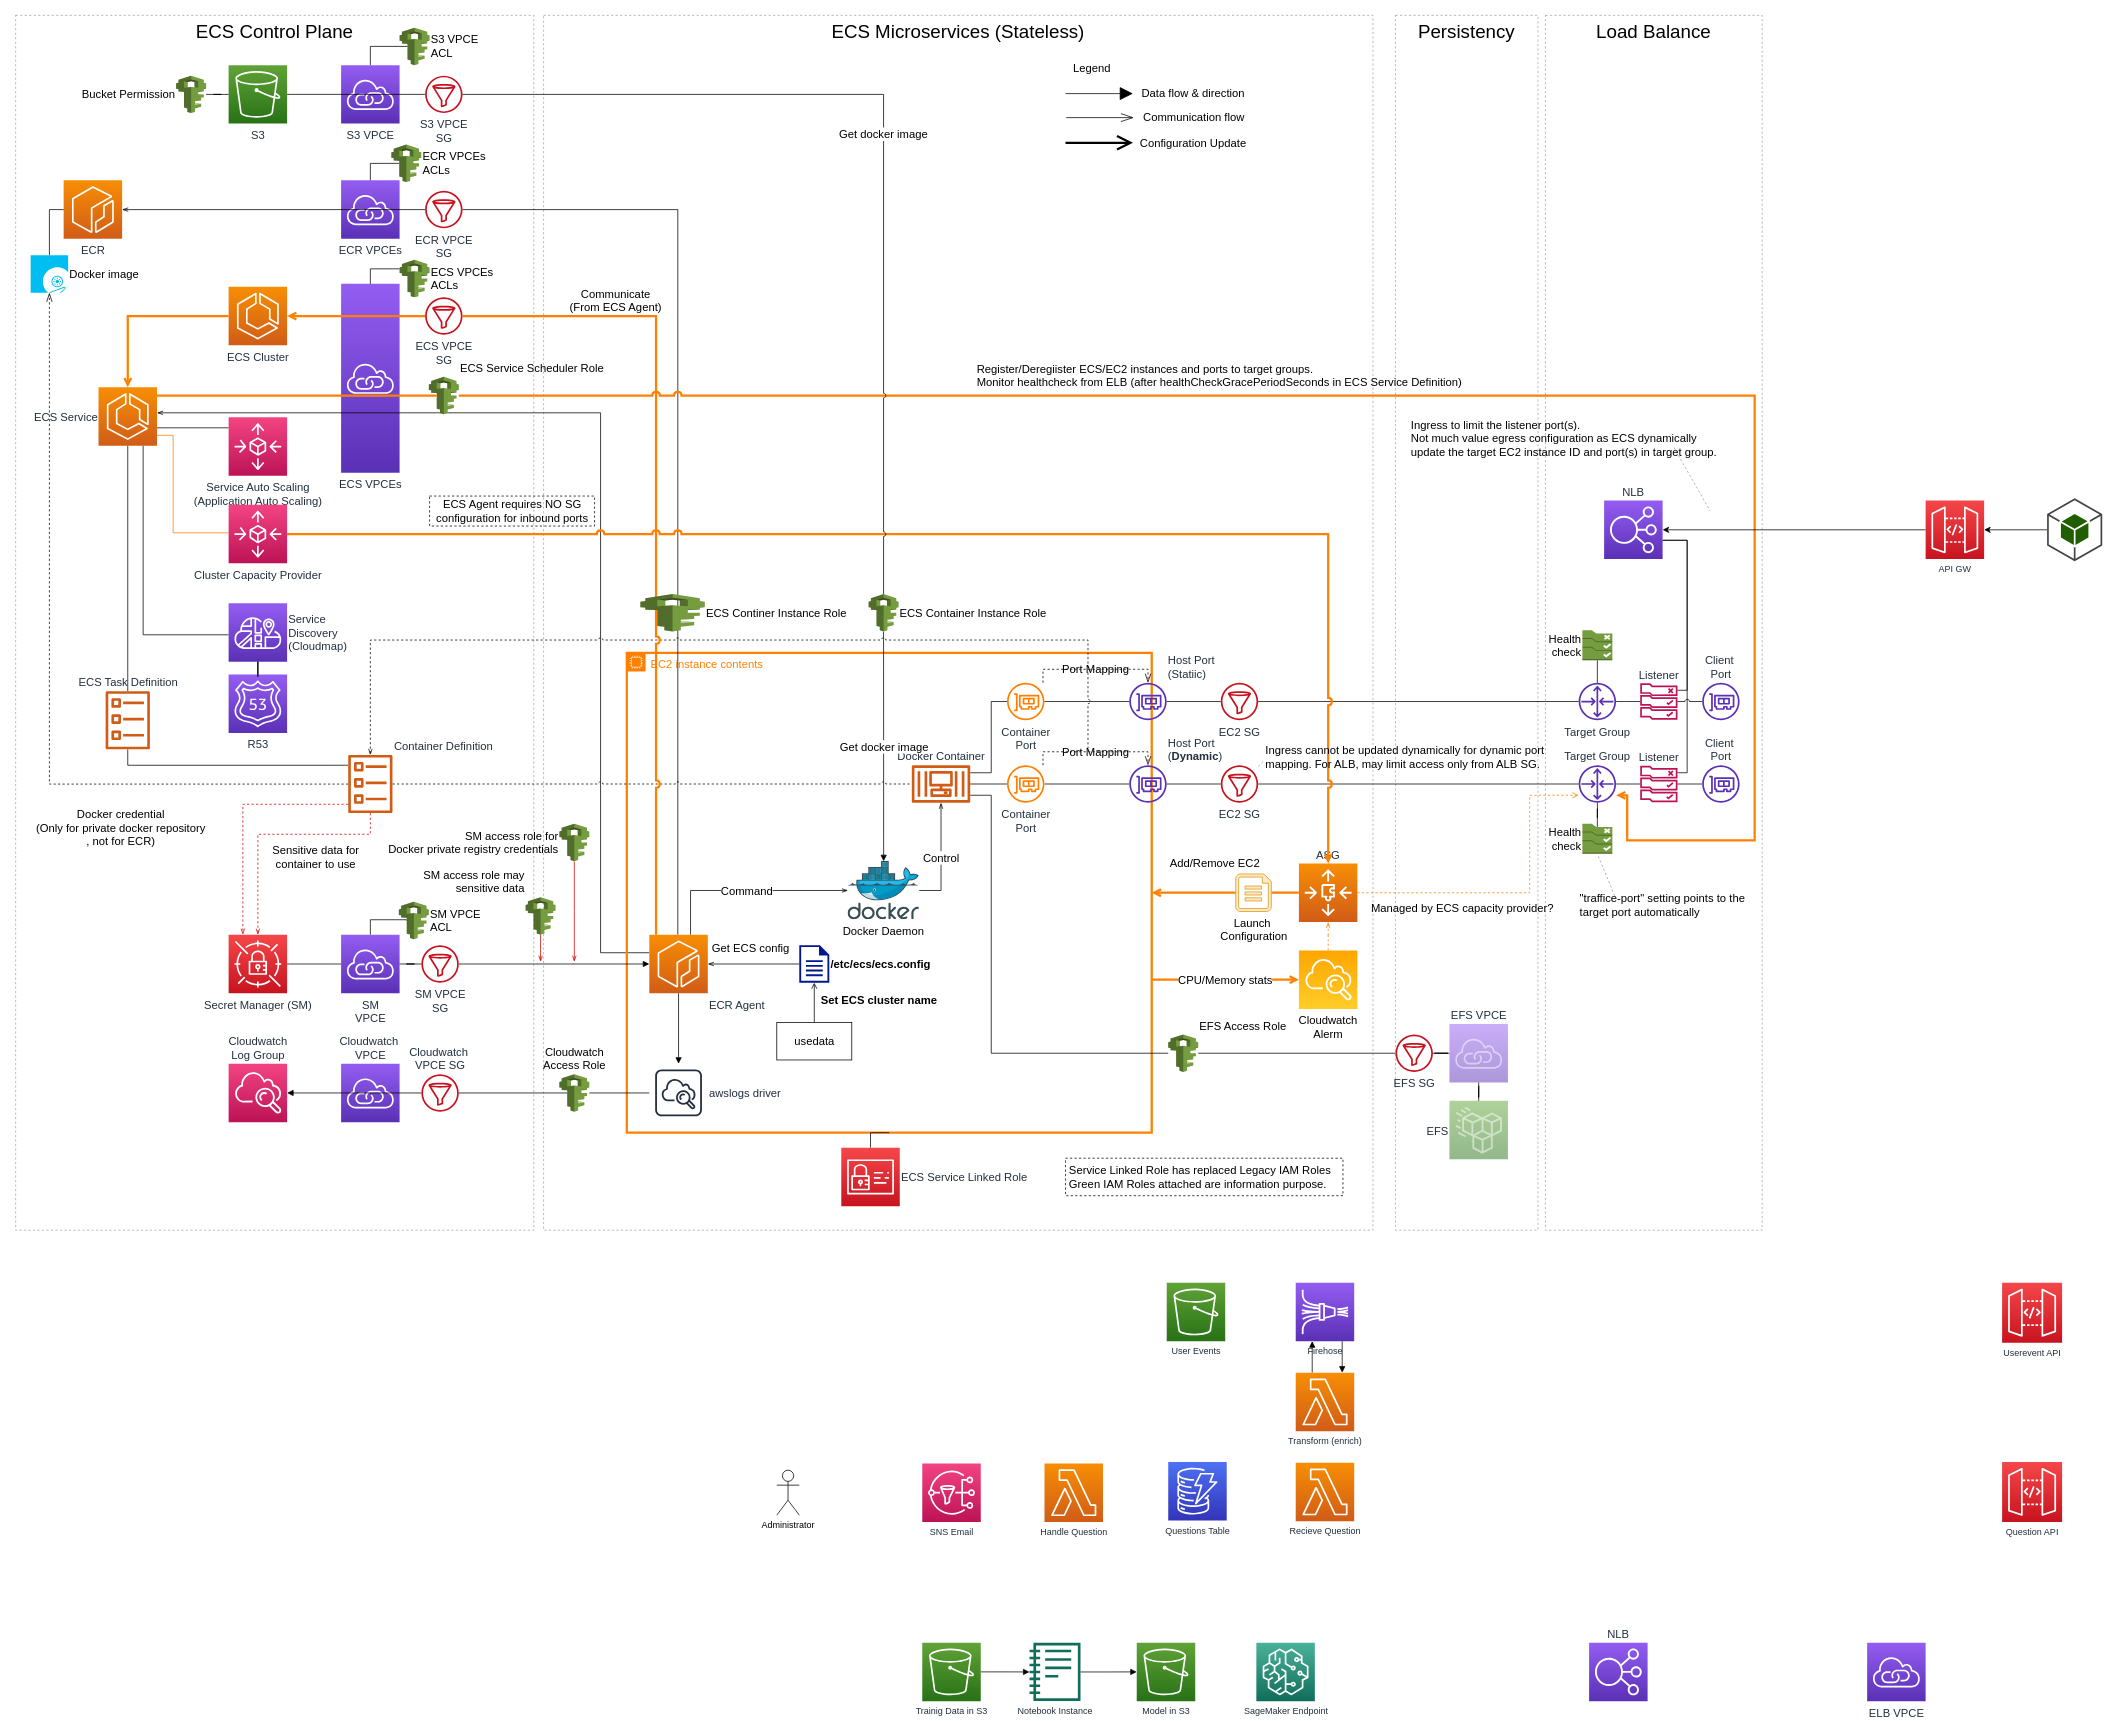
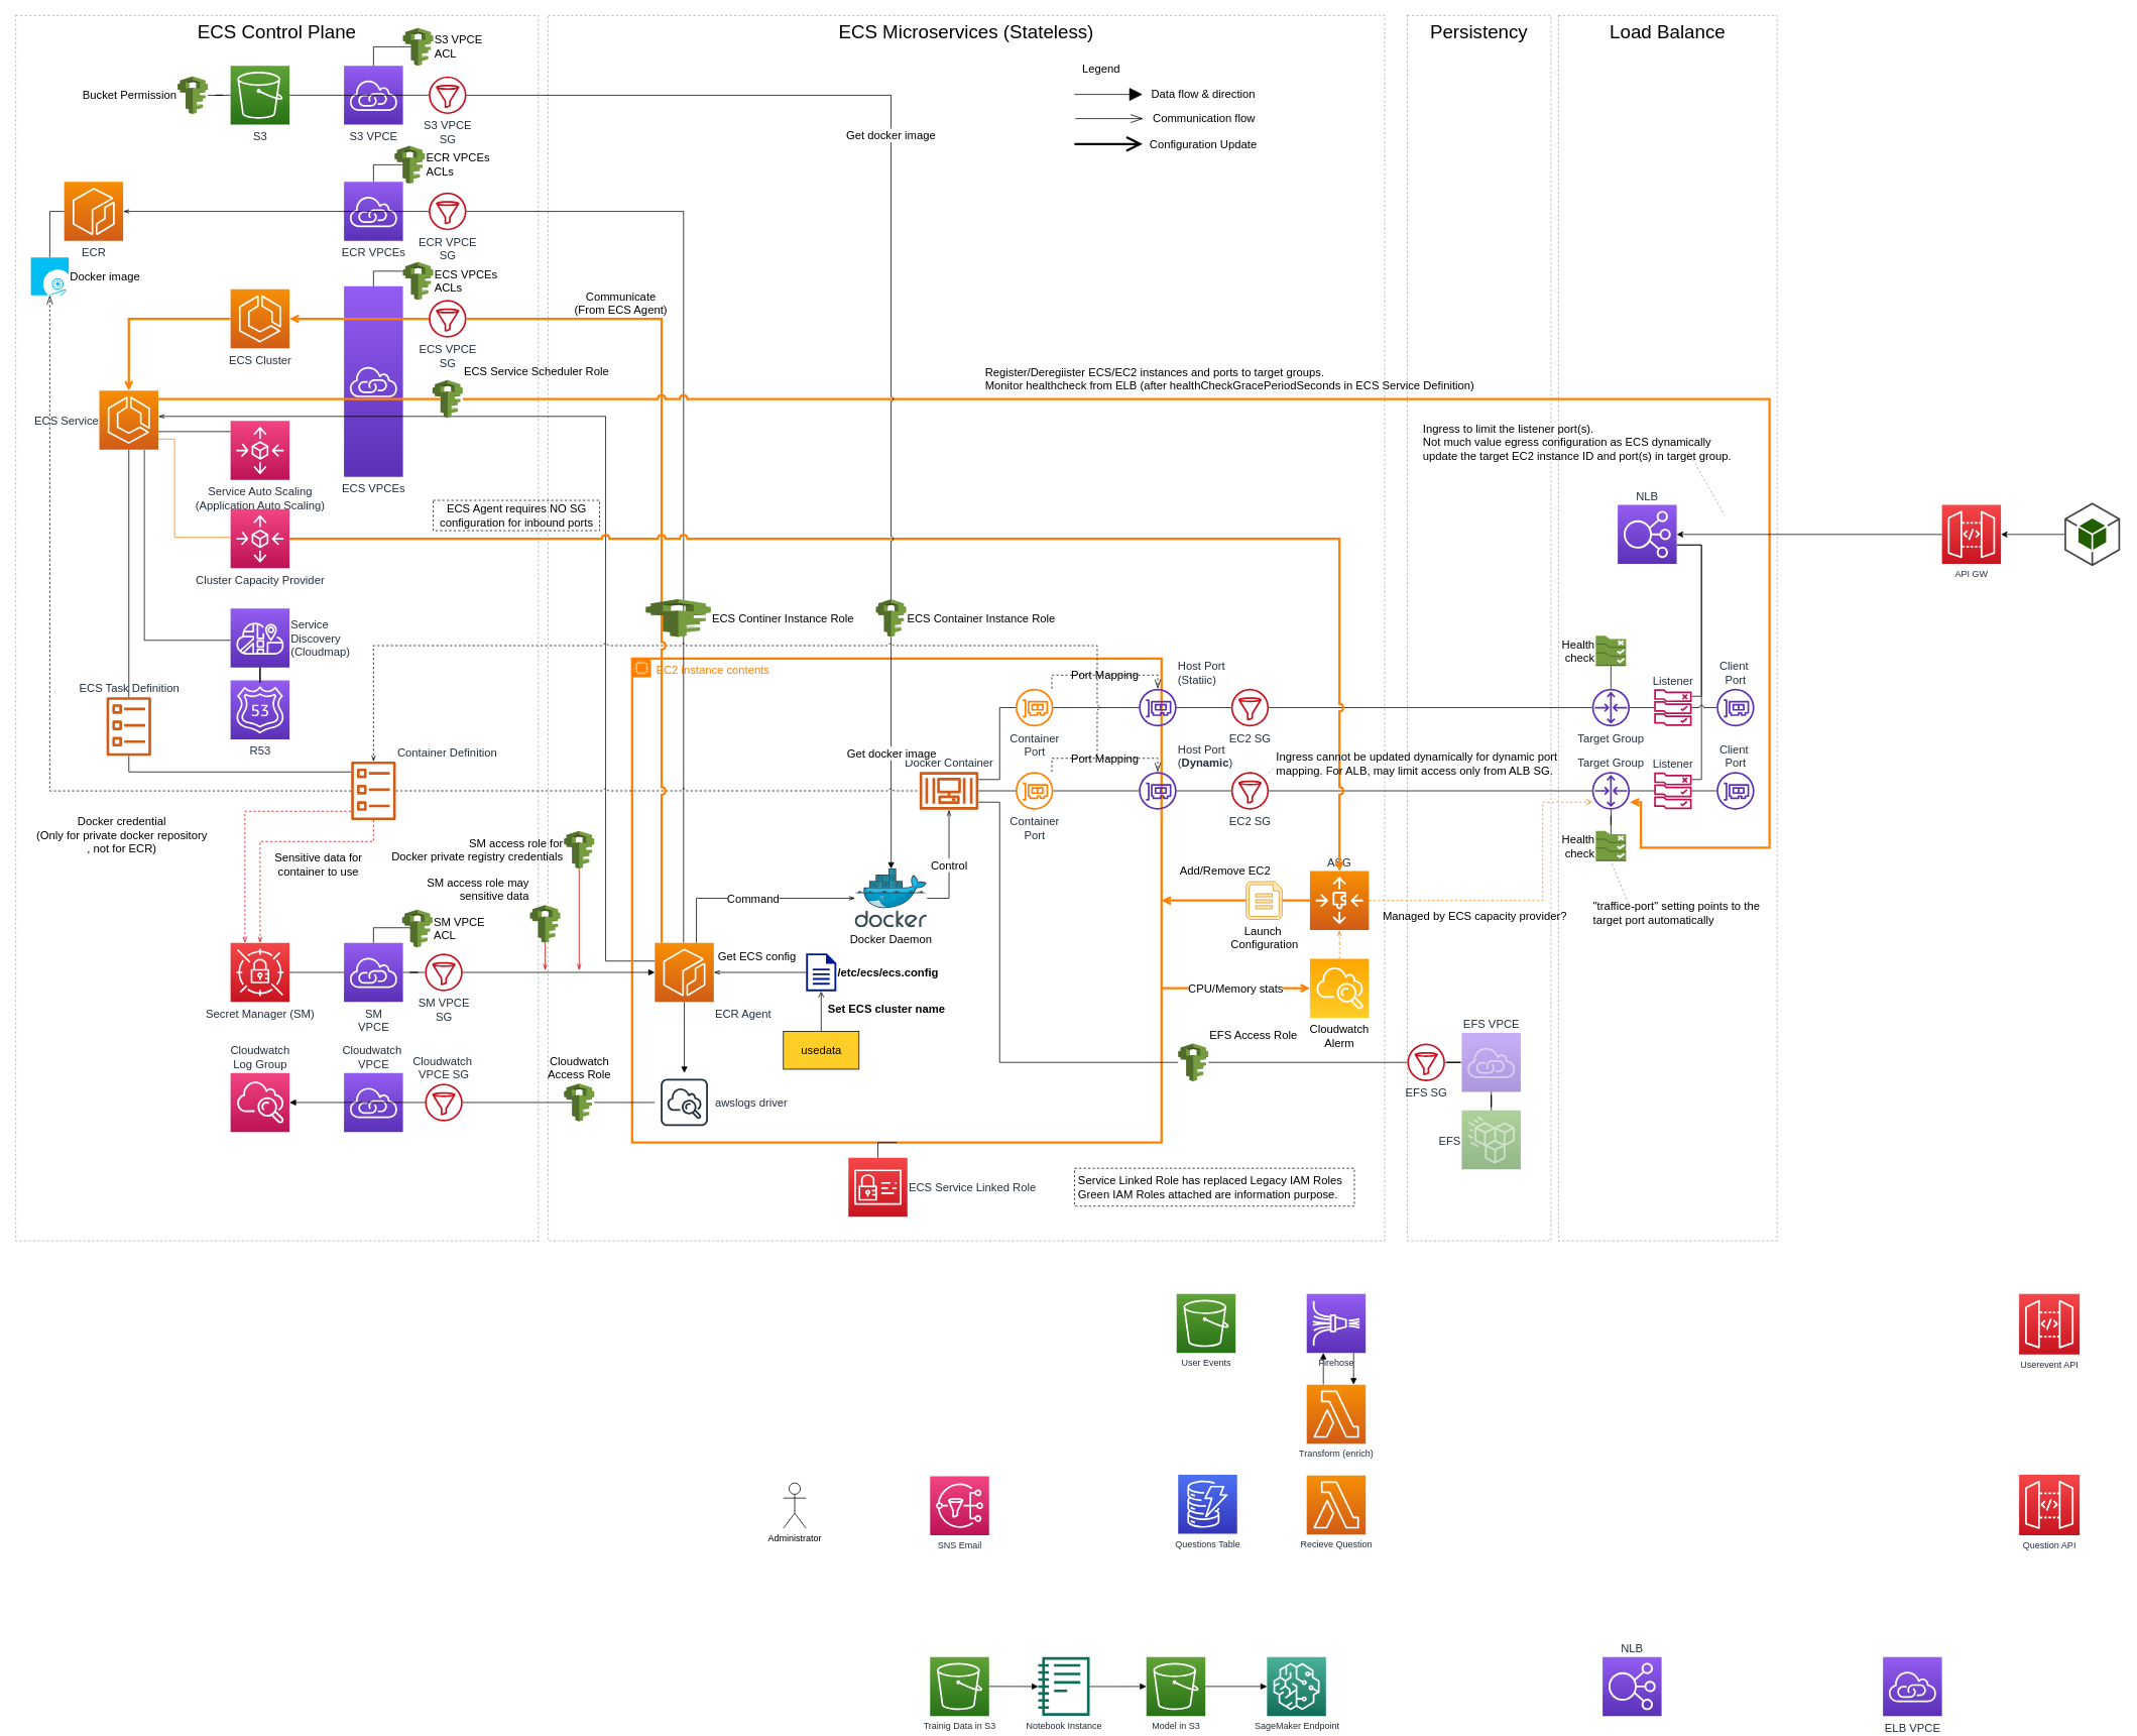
- <mxCell id="28" value="usedata" style="html=1;dashed=0;whitespace=wrap;fontSize=15;" parent="1" vertex="1"><mxGeometry x="1035" y="1363" width="100" height="50" as="geometry" /></mxCell>
+ <mxCell id="28" value="usedata" style="html=1;dashed=0;whitespace=wrap;fontSize=15;fillColor=#ffcd28;" parent="1" vertex="1"><mxGeometry x="1035" y="1363" width="100" height="50" as="geometry" /></mxCell>
- <mxCell id="172" value="Handle Question" style="outlineConnect=0;fontColor=#232F3E;gradientColor=#F78E04;gradientDirection=north;fillColor=#D05C17;strokeColor=#ffffff;dashed=0;verticalLabelPosition=bottom;verticalAlign=top;align=center;html=1;fontSize=12;fontStyle=0;aspect=fixed;shape=mxgraph.aws4.resourceIcon;resIcon=mxgraph.aws4.lambda;" parent="1" vertex="1"><mxGeometry x="1392" y="1951" width="78" height="78" as="geometry" /></mxCell>
+ <mxCell id="157" value="" style="edgeStyle=orthogonalEdgeStyle;rounded=0;orthogonalLoop=1;jettySize=auto;html=1;endArrow=block;endFill=1;" parent="1" source="158" target="154" edge="1"><mxGeometry relative="1" as="geometry"><mxPoint x="1673" y="2229" as="targetPoint" /></mxGeometry></mxCell>
